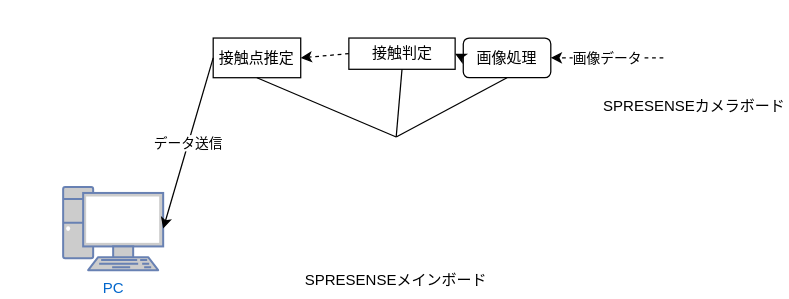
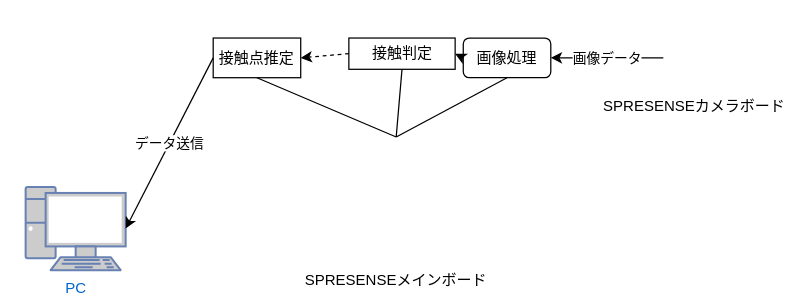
- <mxCell id="4" value="画像データ" style="edgeStyle=orthogonalEdgeStyle;rounded=0;orthogonalLoop=1;jettySize=auto;html=1;exitX=0;exitY=0.5;exitDx=0;exitDy=0;entryX=1;entryY=0.5;entryDx=0;entryDy=0;dashed=1;" edge="1" parent="1" source="5" target="6"><mxGeometry relative="1" as="geometry" /></mxCell>
+ <mxCell id="4" value="画像データ" style="edgeStyle=orthogonalEdgeStyle;rounded=0;orthogonalLoop=1;jettySize=auto;html=1;exitX=0;exitY=0.5;exitDx=0;exitDy=0;entryX=1;entryY=0.5;entryDx=0;entryDy=0;" edge="1" parent="1" source="5" target="6"><mxGeometry relative="1" as="geometry" /></mxCell>
- <mxCell id="2" value="PC" style="fontColor=#0066CC;verticalAlign=top;verticalLabelPosition=bottom;labelPosition=center;align=center;html=1;outlineConnect=0;fillColor=#CCCCCC;strokeColor=#6881B3;gradientColor=none;gradientDirection=north;strokeWidth=2;shape=mxgraph.networks.pc;" vertex="1" parent="1"><mxGeometry x="50" y="149" width="80" height="66.53" as="geometry" /></mxCell>
+ <mxCell id="2" value="PC" style="fontColor=#0066CC;verticalAlign=top;verticalLabelPosition=bottom;labelPosition=center;align=center;html=1;outlineConnect=0;fillColor=#CCCCCC;strokeColor=#6881B3;gradientColor=none;gradientDirection=north;strokeWidth=2;shape=mxgraph.networks.pc;" vertex="1" parent="1"><mxGeometry x="20" y="149" width="80" height="66.53" as="geometry" /></mxCell>
